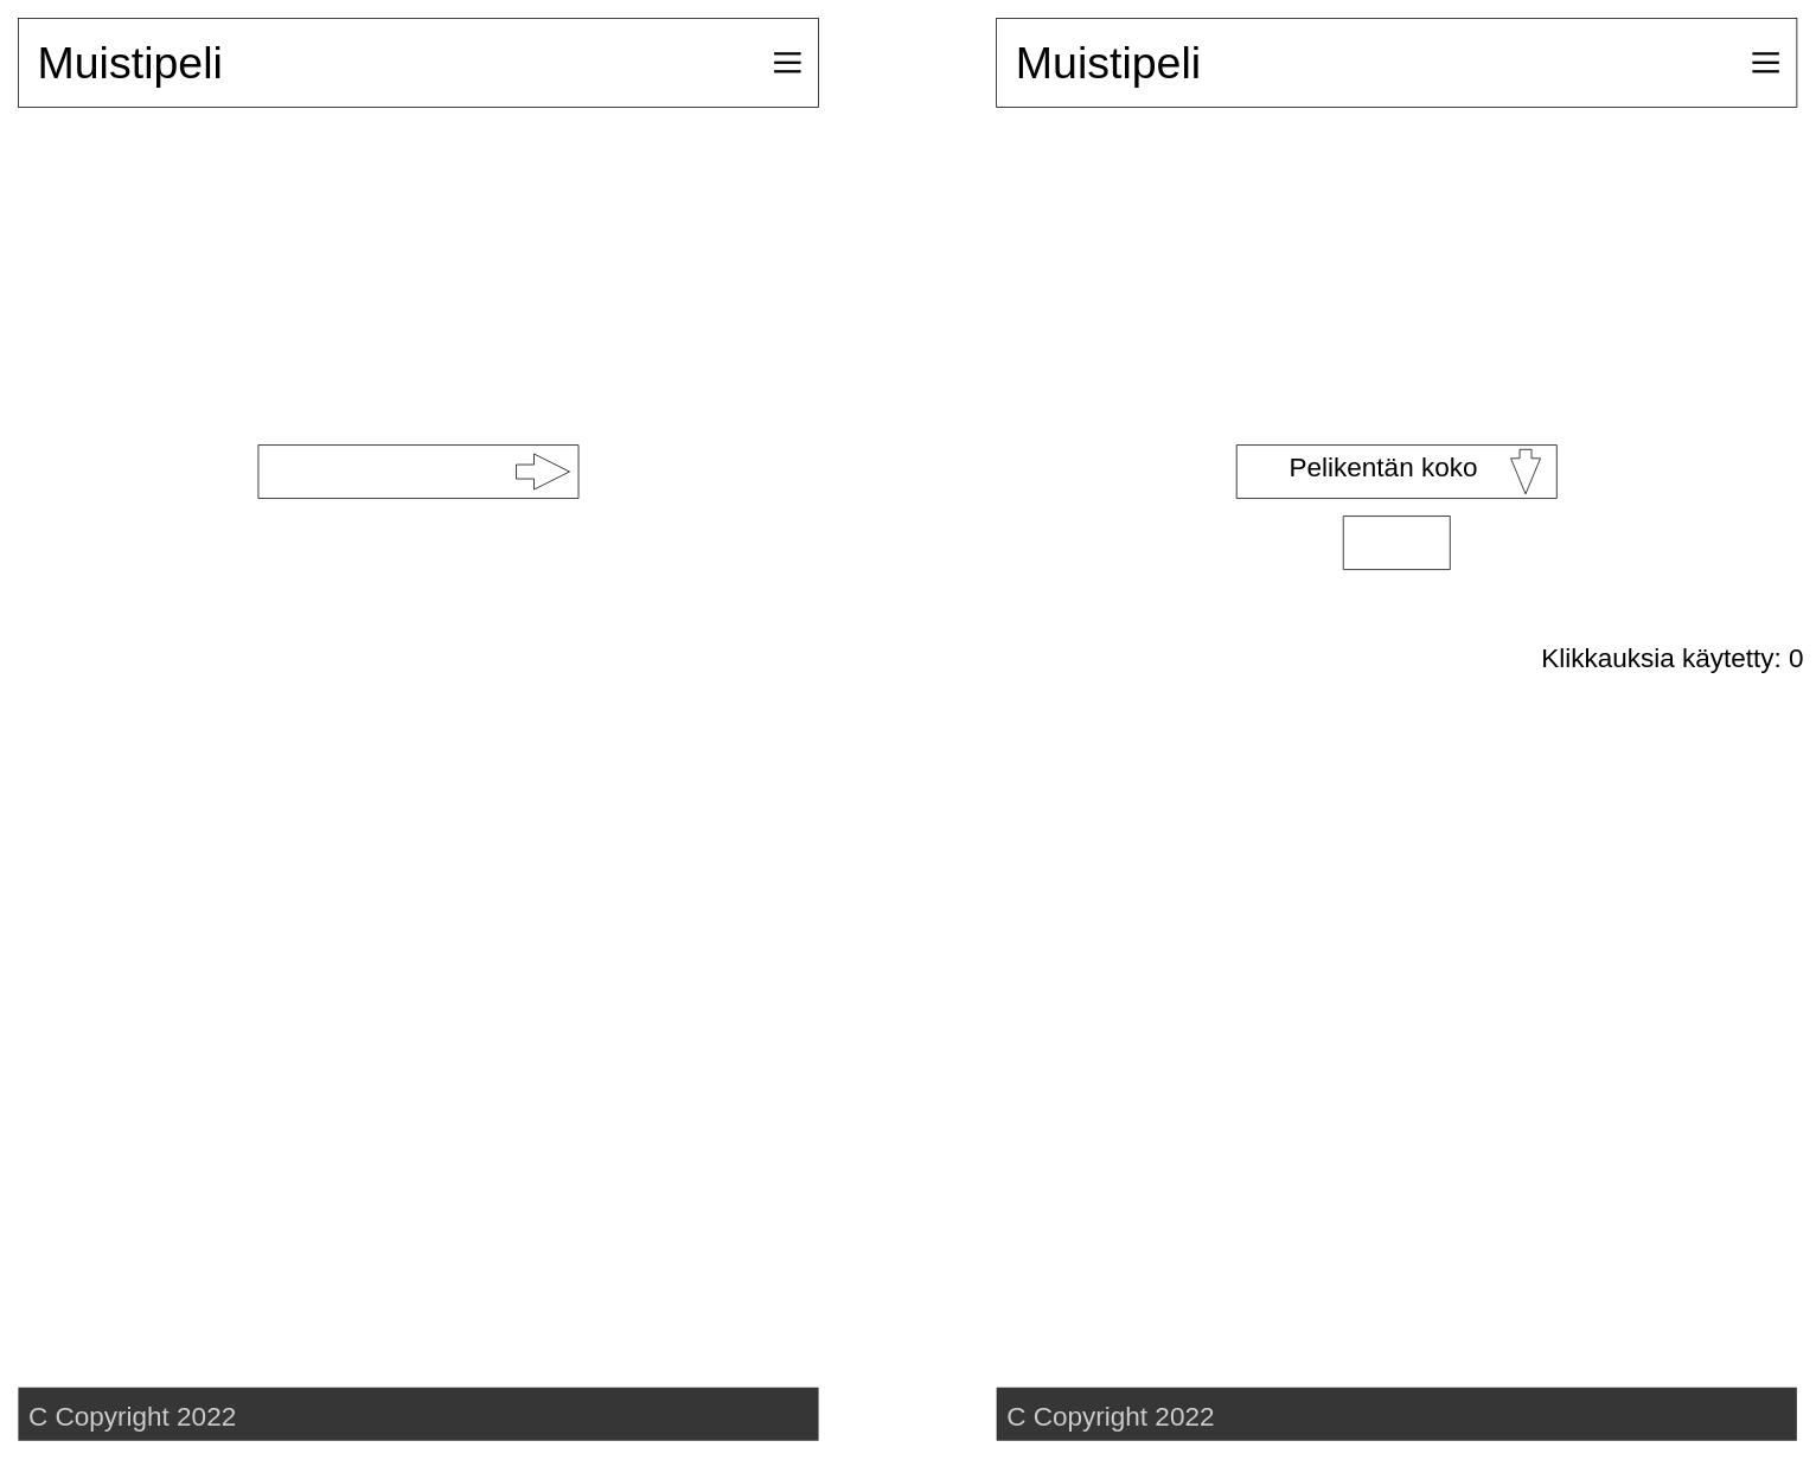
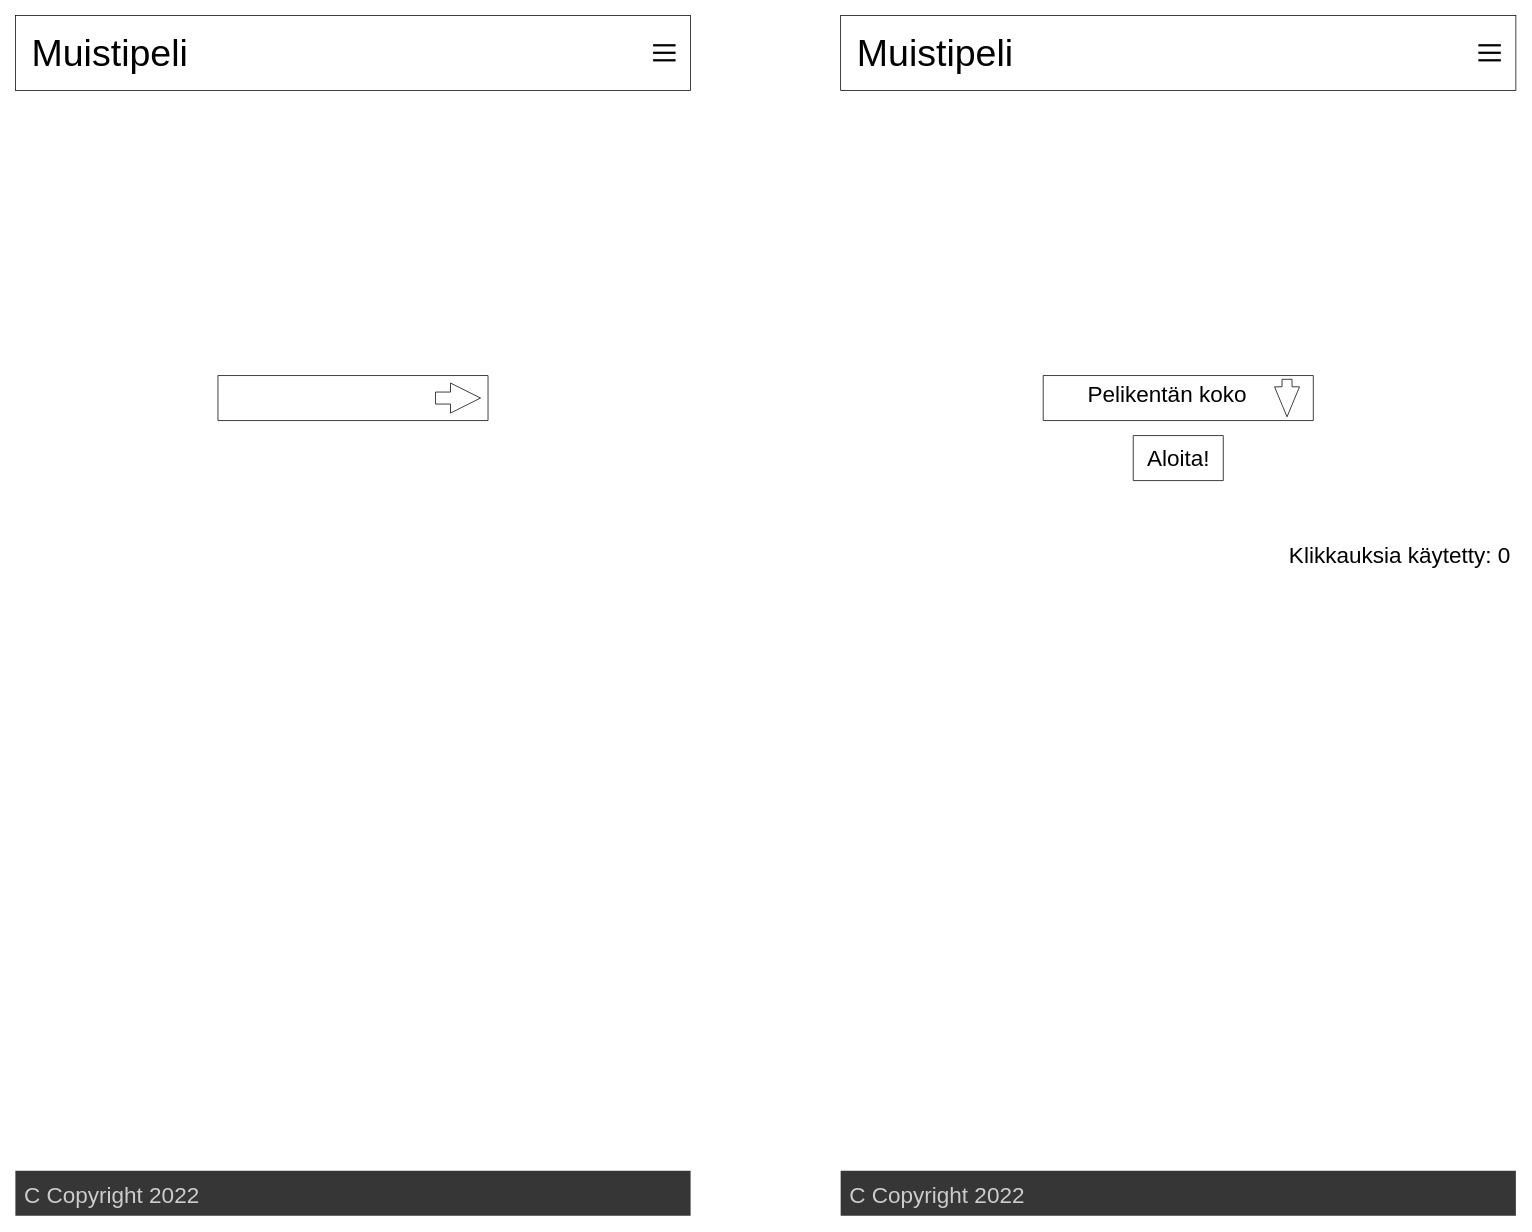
+ <mxCell id="22" value="Aloita!" style="text;html=1;resizable=0;autosize=1;align=center;verticalAlign=middle;points=[];fillColor=none;strokeColor=none;rounded=0;shadow=0;fontSize=30;fontColor=#000000;" vertex="1" parent="1"><mxGeometry x="1520" y="590" width="100" height="40" as="geometry" /></mxCell>
- <mxCell id="23" value="Klikkauksia käytetty: 0" style="text;html=1;resizable=0;autosize=1;align=center;verticalAlign=middle;points=[];fillColor=none;strokeColor=none;rounded=0;shadow=0;fontSize=30;fontColor=#000000;" vertex="1" parent="1"><mxGeometry x="1725" y="720" width="310" height="40" as="geometry" /></mxCell>
+ <mxCell id="23" value="Klikkauksia käytetty: 0" style="text;html=1;resizable=0;autosize=1;align=center;verticalAlign=middle;points=[];fillColor=none;strokeColor=none;rounded=0;shadow=0;fontSize=30;fontColor=#000000;" vertex="1" parent="1"><mxGeometry x="1710" y="720" width="310" height="40" as="geometry" /></mxCell>
